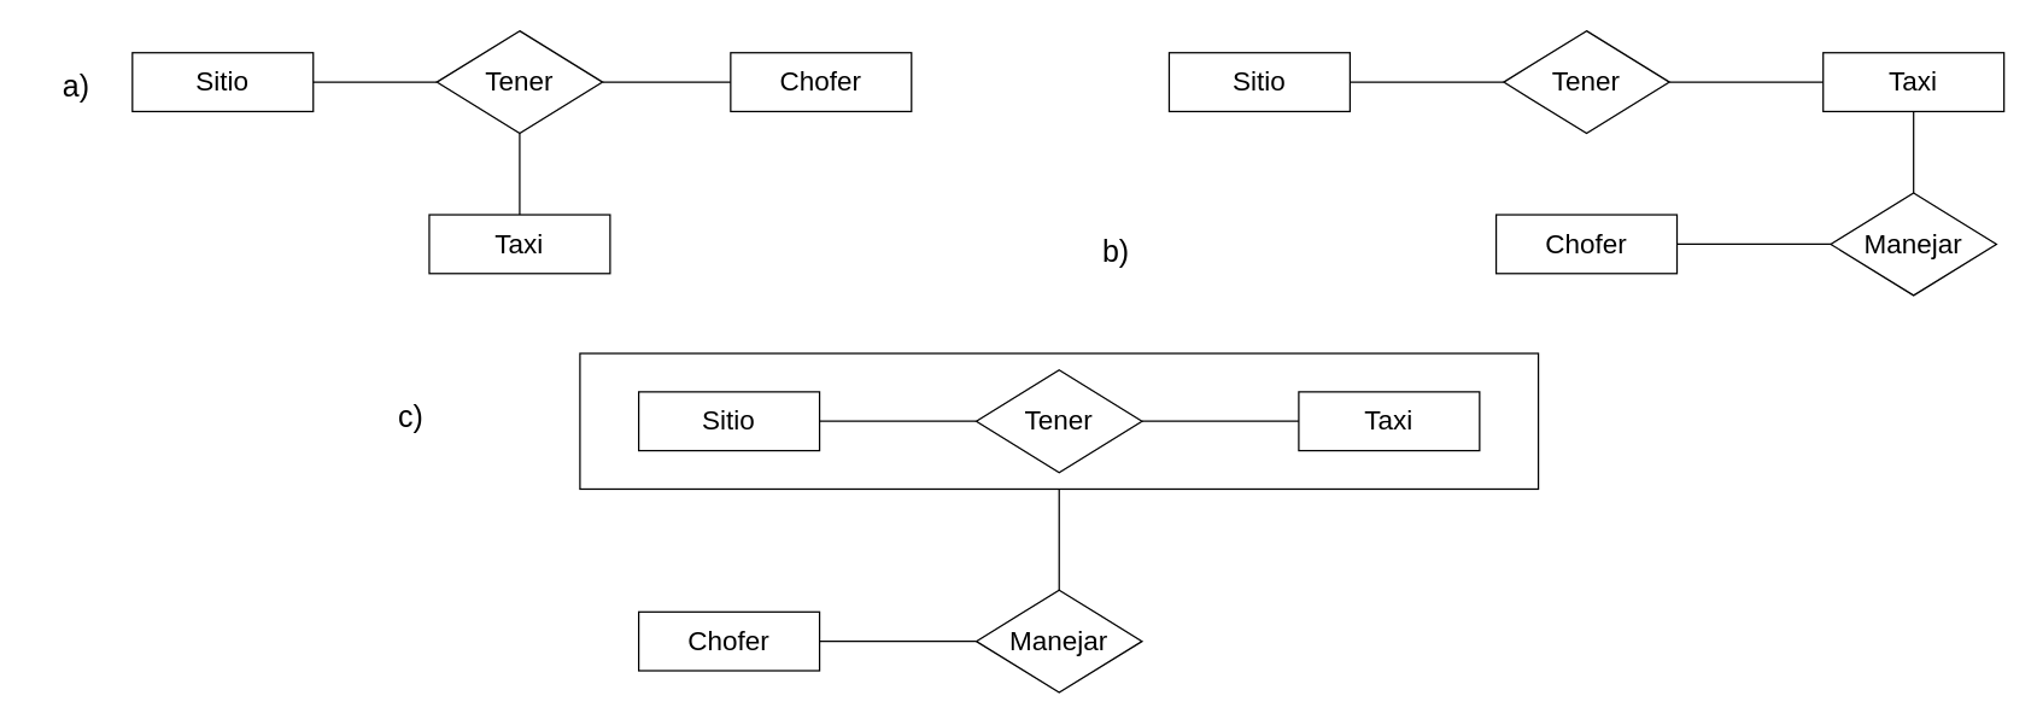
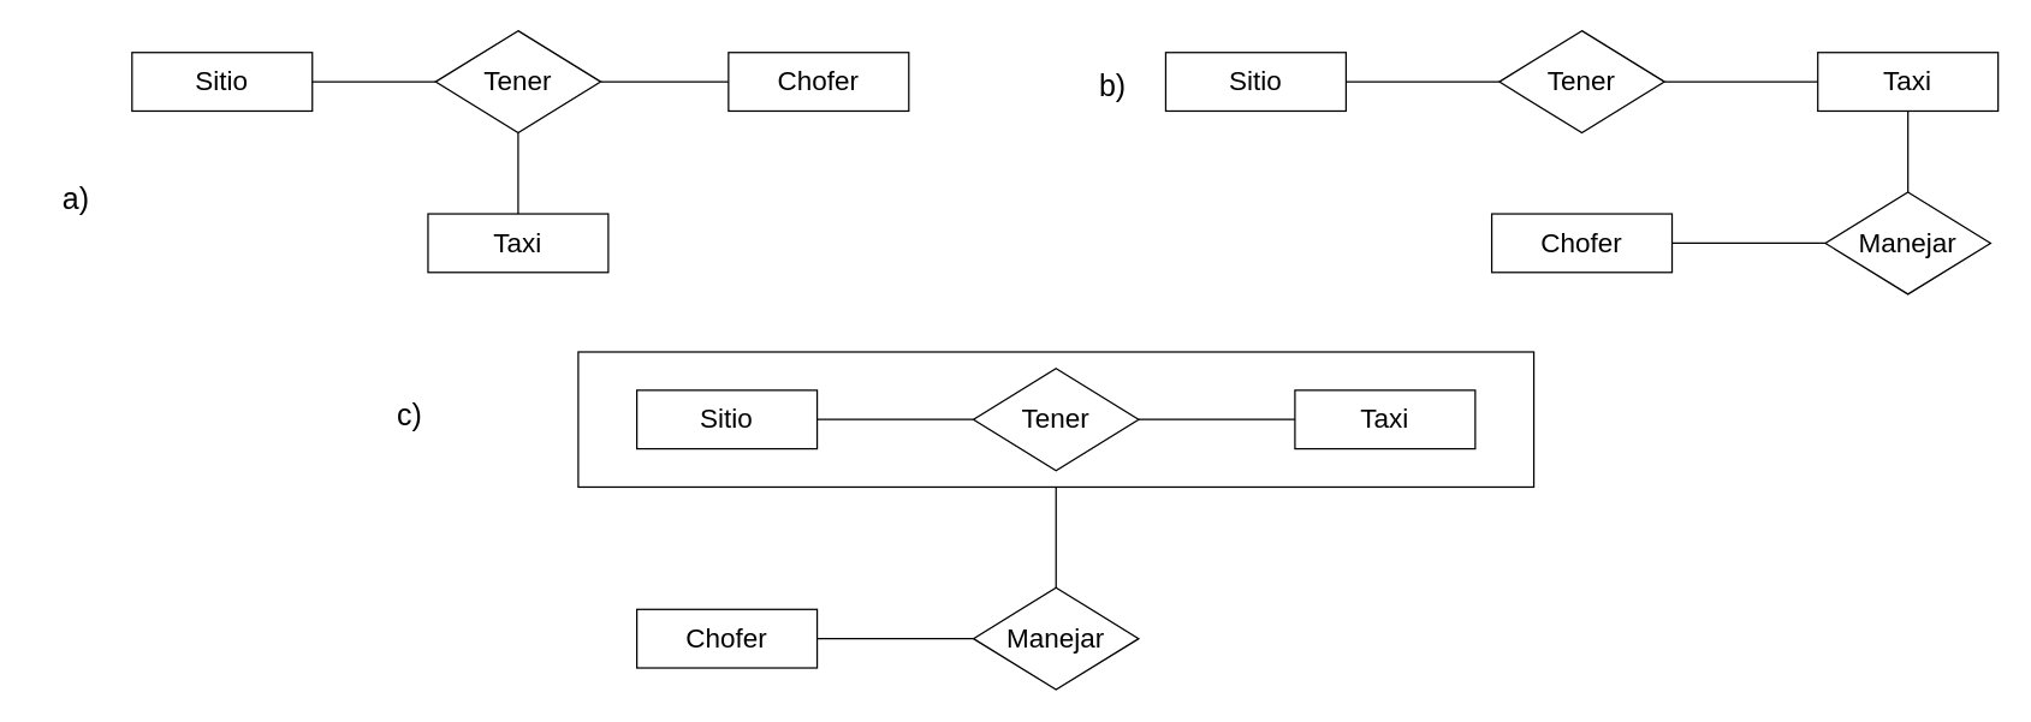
- <mxCell id="28" value="&lt;font style=&quot;font-size: 20px;&quot;&gt;a)&lt;/font&gt;" style="text;html=1;align=center;verticalAlign=middle;whiteSpace=wrap;rounded=0;" vertex="1" parent="1"><mxGeometry x="20" y="41" width="60" height="30" as="geometry" /></mxCell>
+ <mxCell id="28" value="&lt;font style=&quot;font-size: 20px;&quot;&gt;a)&lt;/font&gt;" style="text;html=1;align=center;verticalAlign=middle;whiteSpace=wrap;rounded=0;" vertex="1" parent="1"><mxGeometry x="20" y="116" width="60" height="30" as="geometry" /></mxCell>
- <mxCell id="29" value="&lt;font style=&quot;font-size: 20px;&quot;&gt;b)&lt;/font&gt;" style="text;html=1;align=center;verticalAlign=middle;whiteSpace=wrap;rounded=0;" vertex="1" parent="1"><mxGeometry x="710" y="151" width="60" height="30" as="geometry" /></mxCell>
+ <mxCell id="29" value="&lt;font style=&quot;font-size: 20px;&quot;&gt;b)&lt;/font&gt;" style="text;html=1;align=center;verticalAlign=middle;whiteSpace=wrap;rounded=0;" vertex="1" parent="1"><mxGeometry x="710" y="41" width="60" height="30" as="geometry" /></mxCell>
